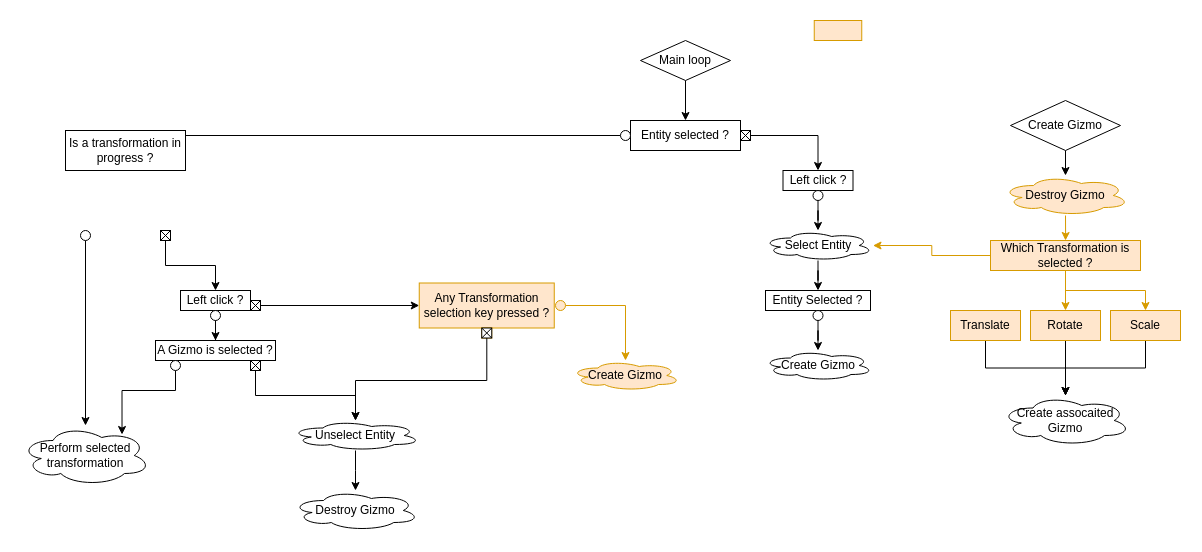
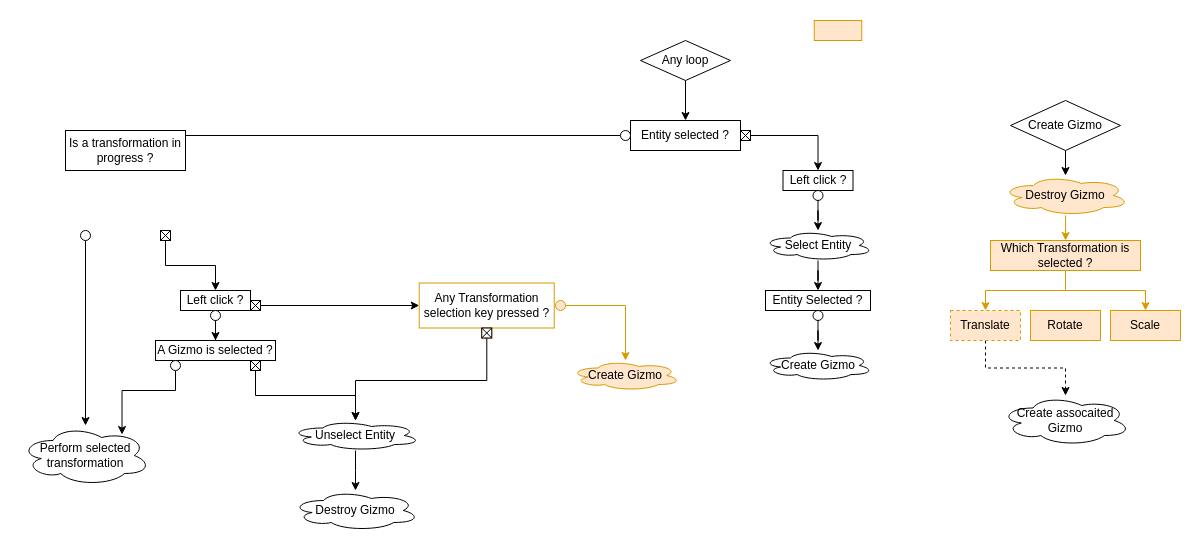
- <mxCell id="41" value="Main loop" style="rhombus;whiteSpace=wrap;html=1;" parent="1" vertex="1"><mxGeometry x="640" y="40" width="90" height="40" as="geometry" /></mxCell>
+ <mxCell id="41" value="Any loop" style="rhombus;whiteSpace=wrap;html=1;" parent="1" vertex="1"><mxGeometry x="640" y="40" width="90" height="40" as="geometry" /></mxCell>
- <mxCell id="44" style="edgeStyle=orthogonalEdgeStyle;rounded=0;orthogonalLoop=1;jettySize=auto;html=1;fillColor=#ffe6cc;strokeColor=#d79b00;" parent="1" source="47" target="14" edge="1"><mxGeometry relative="1" as="geometry" /></mxCell>
+ <mxCell id="44" style="edgeStyle=orthogonalEdgeStyle;rounded=0;orthogonalLoop=1;jettySize=auto;html=1;fillColor=#ffe6cc;strokeColor=#d79b00;" parent="1" source="47" target="49" edge="1"><mxGeometry relative="1" as="geometry" /></mxCell>
- <mxCell id="45" style="edgeStyle=orthogonalEdgeStyle;rounded=0;orthogonalLoop=1;jettySize=auto;html=1;entryX=0.5;entryY=0;entryDx=0;entryDy=0;fillColor=#ffe6cc;strokeColor=#d79b00;" parent="1" source="47" target="51" edge="1"><mxGeometry relative="1" as="geometry" /></mxCell>
- <mxCell id="59" value="Any Transformation selection key pressed ?" style="rounded=0;whiteSpace=wrap;html=1;fillColor=#ffe6cc;strokeColor=#d79b00;" parent="1" vertex="1"><mxGeometry x="418.75" y="282.5" width="135" height="45" as="geometry" /></mxCell>
+ <mxCell id="59" value="Any Transformation selection key pressed ?" style="rounded=0;whiteSpace=wrap;html=1;fillColor=#ffffff;strokeColor=#d79b00;" parent="1" vertex="1"><mxGeometry x="418.75" y="282.5" width="135" height="45" as="geometry" /></mxCell>
- <mxCell id="49" value="Translate" style="rounded=0;whiteSpace=wrap;html=1;fillColor=#ffe6cc;strokeColor=#d79b00;" parent="1" vertex="1"><mxGeometry x="950" y="310" width="70" height="30" as="geometry" /></mxCell>
+ <mxCell id="49" value="Translate" style="rounded=0;whiteSpace=wrap;html=1;fillColor=#ffe6cc;strokeColor=#d79b00;dashed=1;" parent="1" vertex="1"><mxGeometry x="950" y="310" width="70" height="30" as="geometry" /></mxCell>
- <mxCell id="50" style="edgeStyle=orthogonalEdgeStyle;rounded=0;orthogonalLoop=1;jettySize=auto;html=1;" parent="1" source="51" target="54" edge="1"><mxGeometry relative="1" as="geometry" /></mxCell>
- <mxCell id="48" style="edgeStyle=orthogonalEdgeStyle;rounded=0;orthogonalLoop=1;jettySize=auto;html=1;" parent="1" source="49" target="54" edge="1"><mxGeometry relative="1" as="geometry" /></mxCell>
+ <mxCell id="48" style="edgeStyle=orthogonalEdgeStyle;rounded=0;orthogonalLoop=1;jettySize=auto;html=1;dashed=1;" parent="1" source="49" target="54" edge="1"><mxGeometry relative="1" as="geometry" /></mxCell>
- <mxCell id="52" style="edgeStyle=orthogonalEdgeStyle;rounded=0;orthogonalLoop=1;jettySize=auto;html=1;" parent="1" source="53" target="54" edge="1"><mxGeometry relative="1" as="geometry" /></mxCell>
